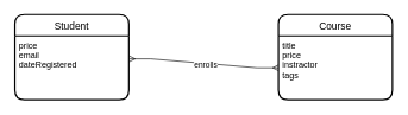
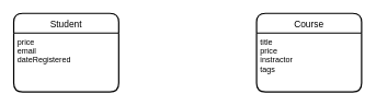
- <mxCell id="6" value="" style="edgeStyle=entityRelationEdgeStyle;fontSize=12;html=1;endArrow=ERmany;startArrow=ERmany;rounded=0;exitX=1.005;exitY=0.36;exitDx=0;exitDy=0;exitPerimeter=0;entryX=0;entryY=0.5;entryDx=0;entryDy=0;" edge="1" parent="1" source="3" target="5"><mxGeometry width="100" height="100" relative="1" as="geometry"><mxPoint x="360" y="270" as="sourcePoint" /><mxPoint x="460" y="170" as="targetPoint" /></mxGeometry></mxCell>
- <mxCell id="7" value="enrolls" style="edgeLabel;html=1;align=center;verticalAlign=middle;resizable=0;points=[];" vertex="1" connectable="0" parent="6"><mxGeometry x="0.017" y="-2" relative="1" as="geometry"><mxPoint as="offset" /></mxGeometry></mxCell>
